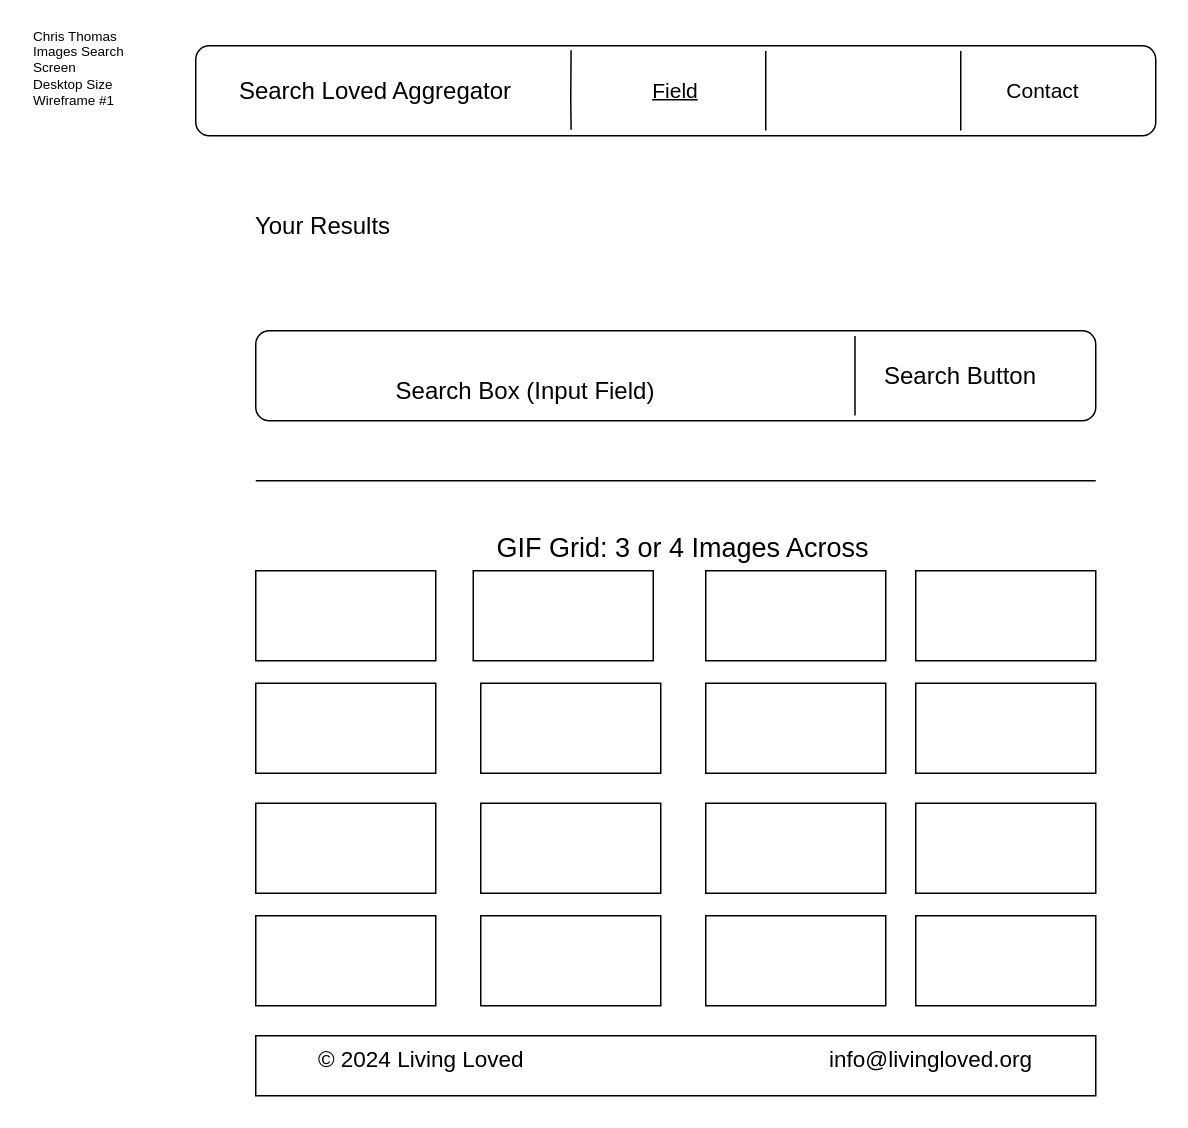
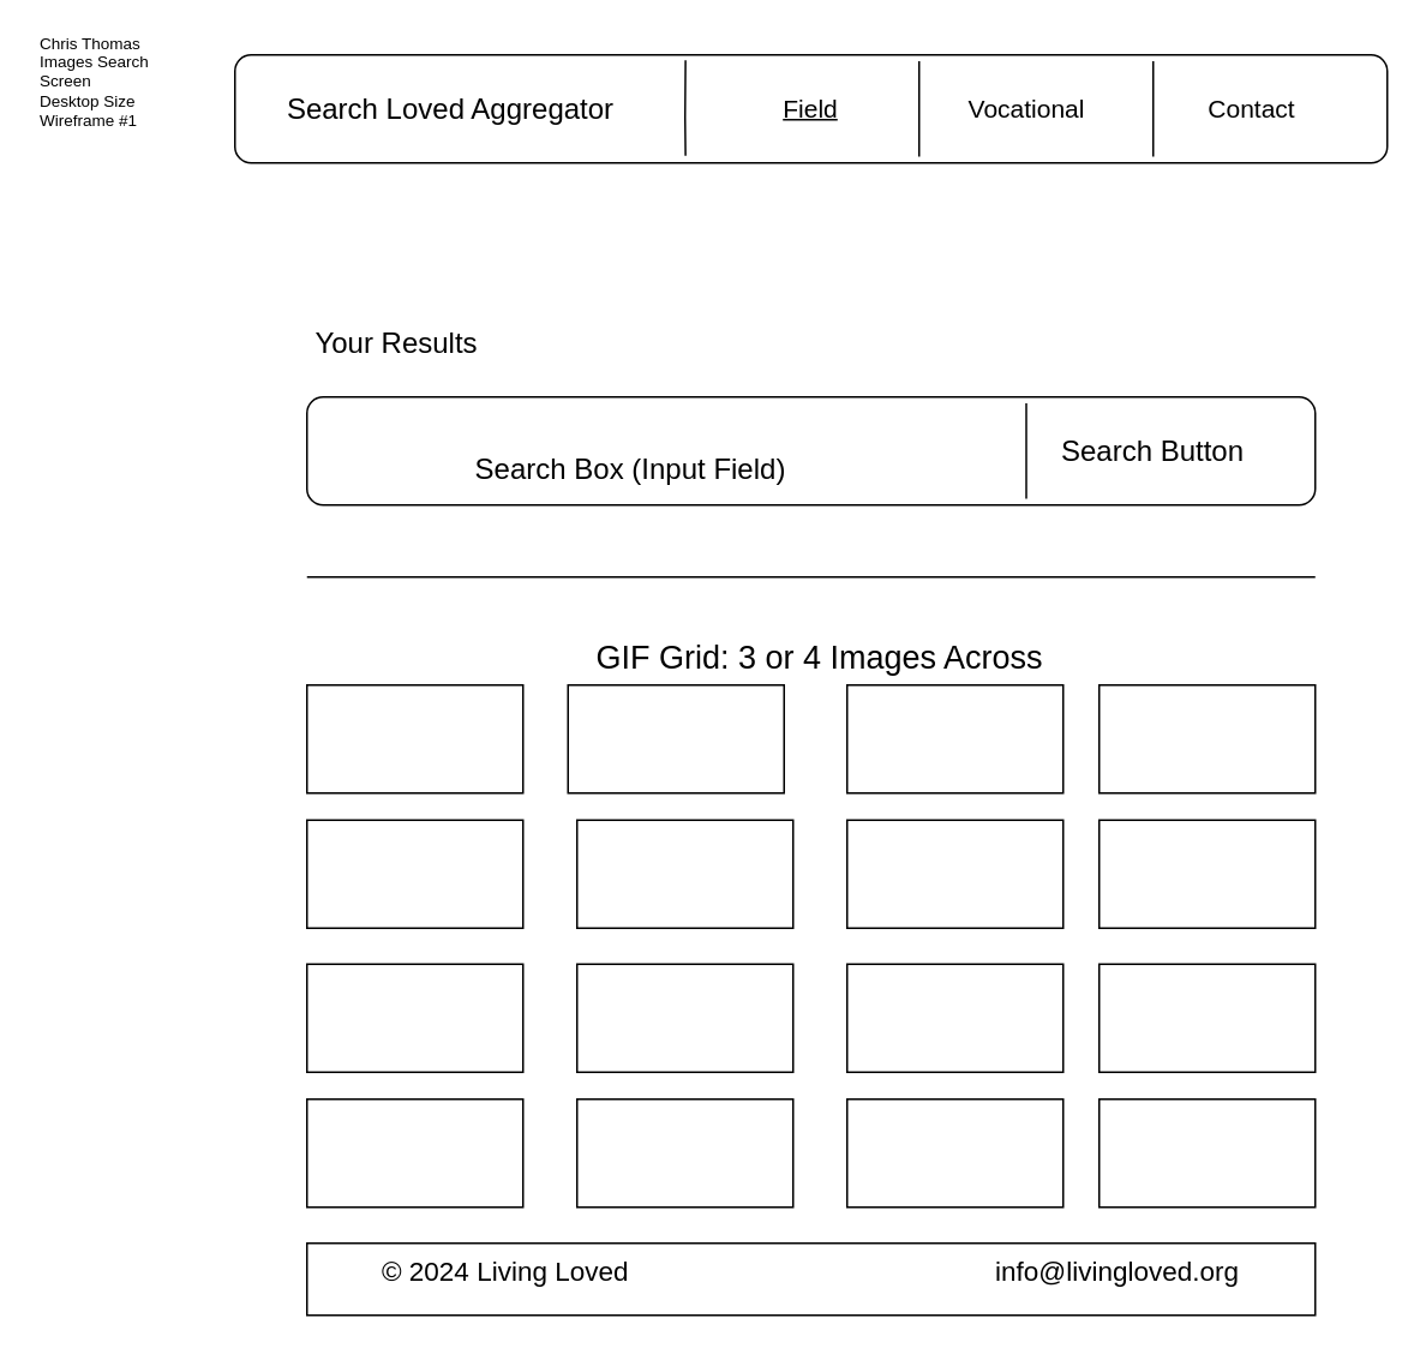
+ <mxCell id="4" value="Vocational" style="text;html=1;align=center;verticalAlign=middle;whiteSpace=wrap;rounded=0;fontSize=14;fontStyle=0" parent="1" vertex="1"><mxGeometry x="530" y="45" width="80" height="30" as="geometry" /></mxCell>
- <mxCell id="8" value="Your Results" style="text;html=1;align=center;verticalAlign=middle;whiteSpace=wrap;rounded=0;fontSize=16;" parent="1" vertex="1"><mxGeometry x="155" y="120" width="120" height="60" as="geometry" /></mxCell>
+ <mxCell id="8" value="Your Results" style="text;html=1;align=center;verticalAlign=middle;whiteSpace=wrap;rounded=0;fontSize=16;" parent="1" vertex="1"><mxGeometry x="160" y="160" width="120" height="60" as="geometry" /></mxCell>
